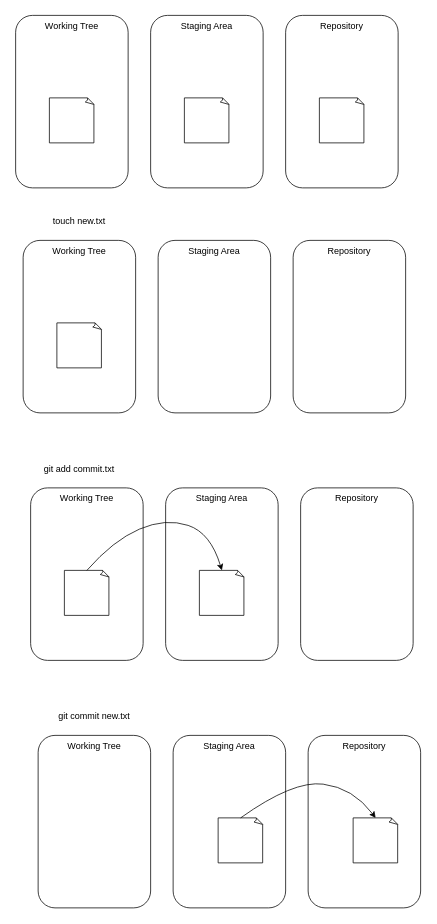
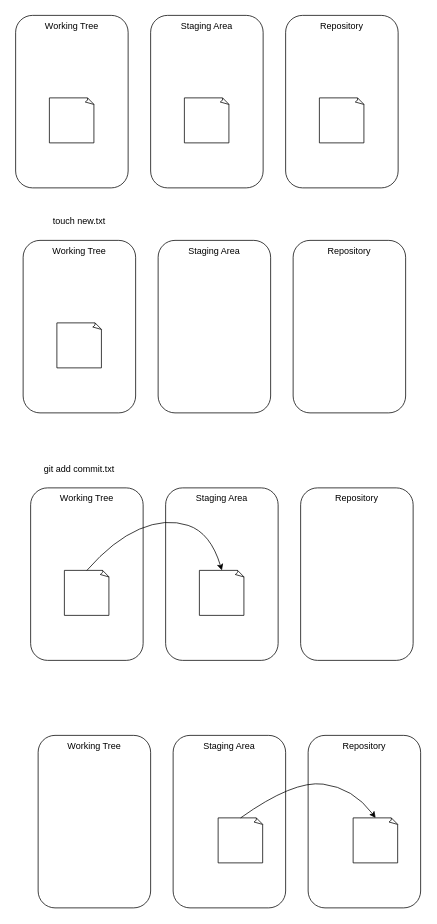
- <mxCell id="26" value="git commit new.txt" style="text;html=1;align=center;verticalAlign=middle;whiteSpace=wrap;rounded=0;" vertex="1" parent="1"><mxGeometry x="50" y="940" width="150" height="30" as="geometry" /></mxCell>
